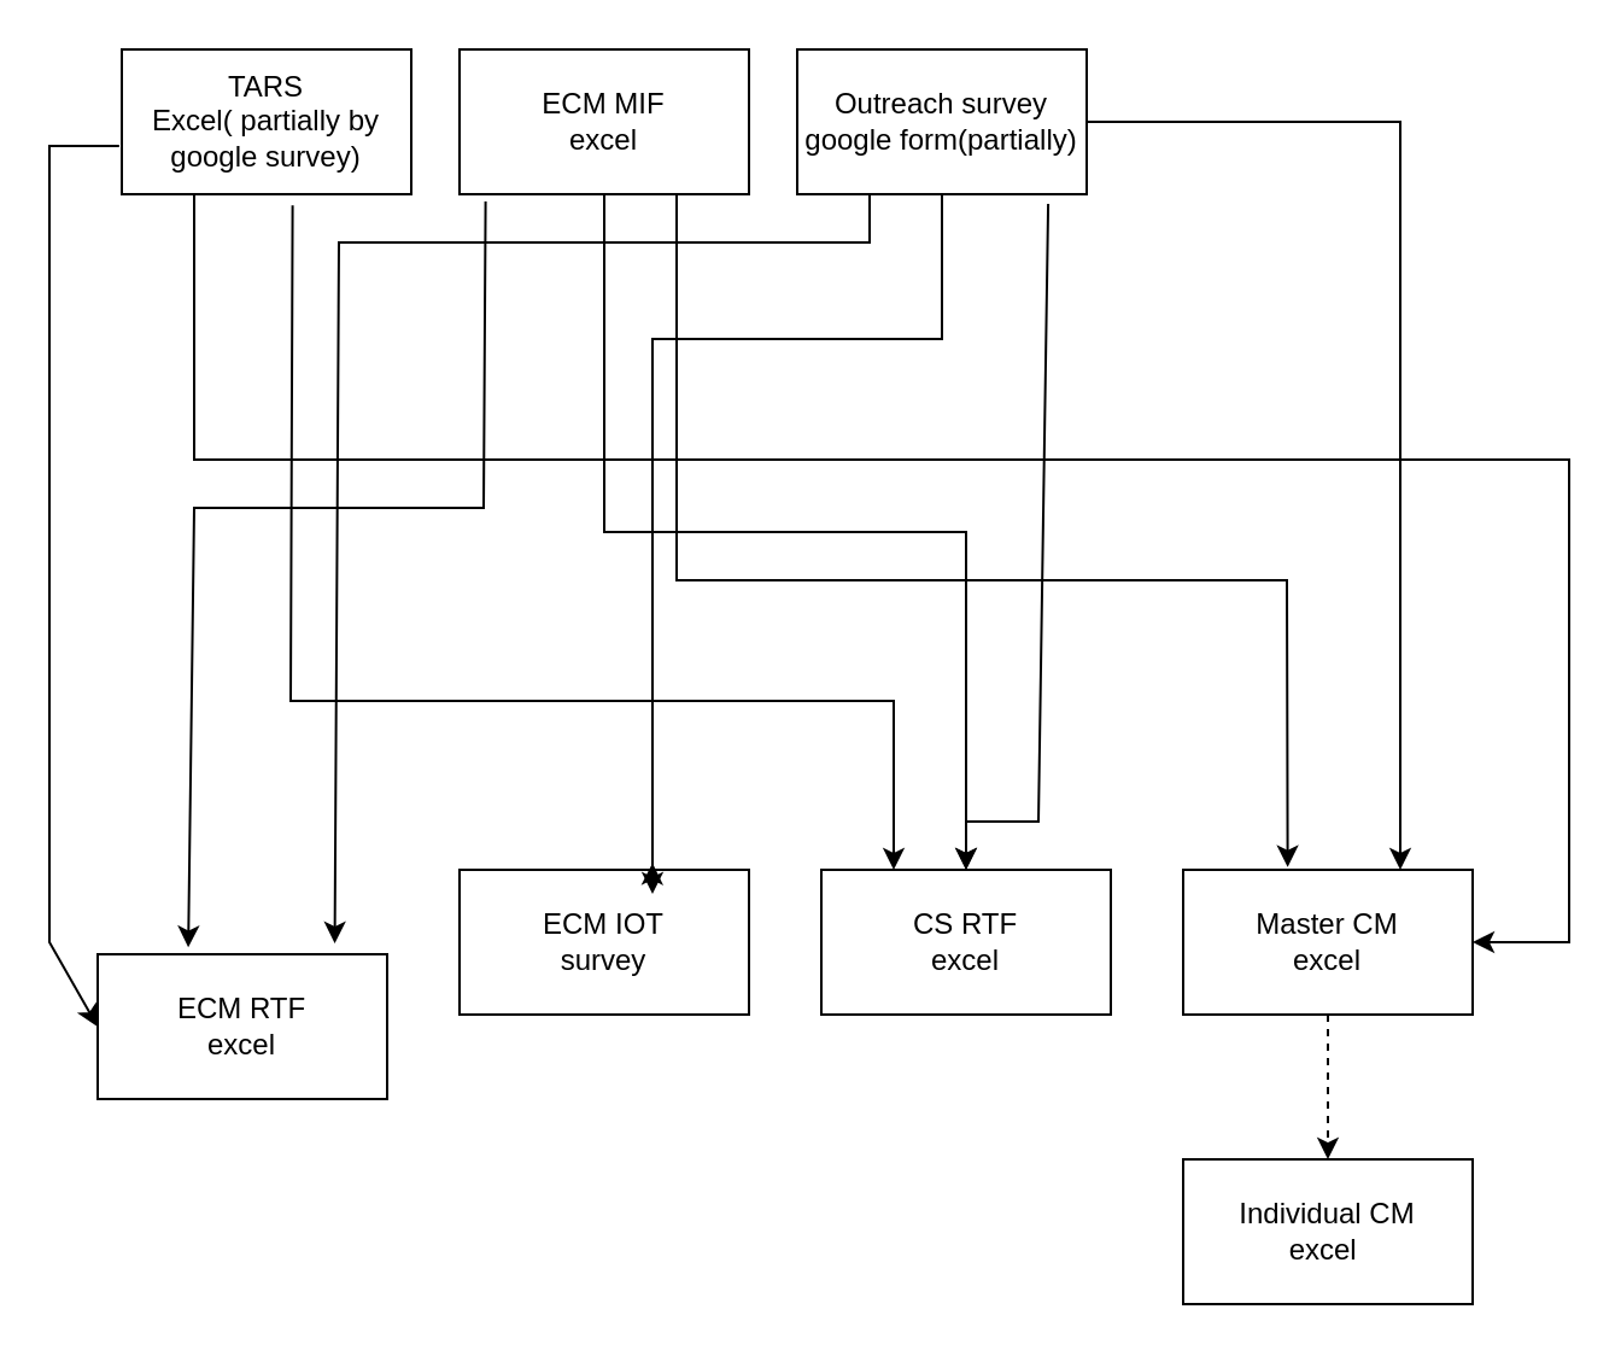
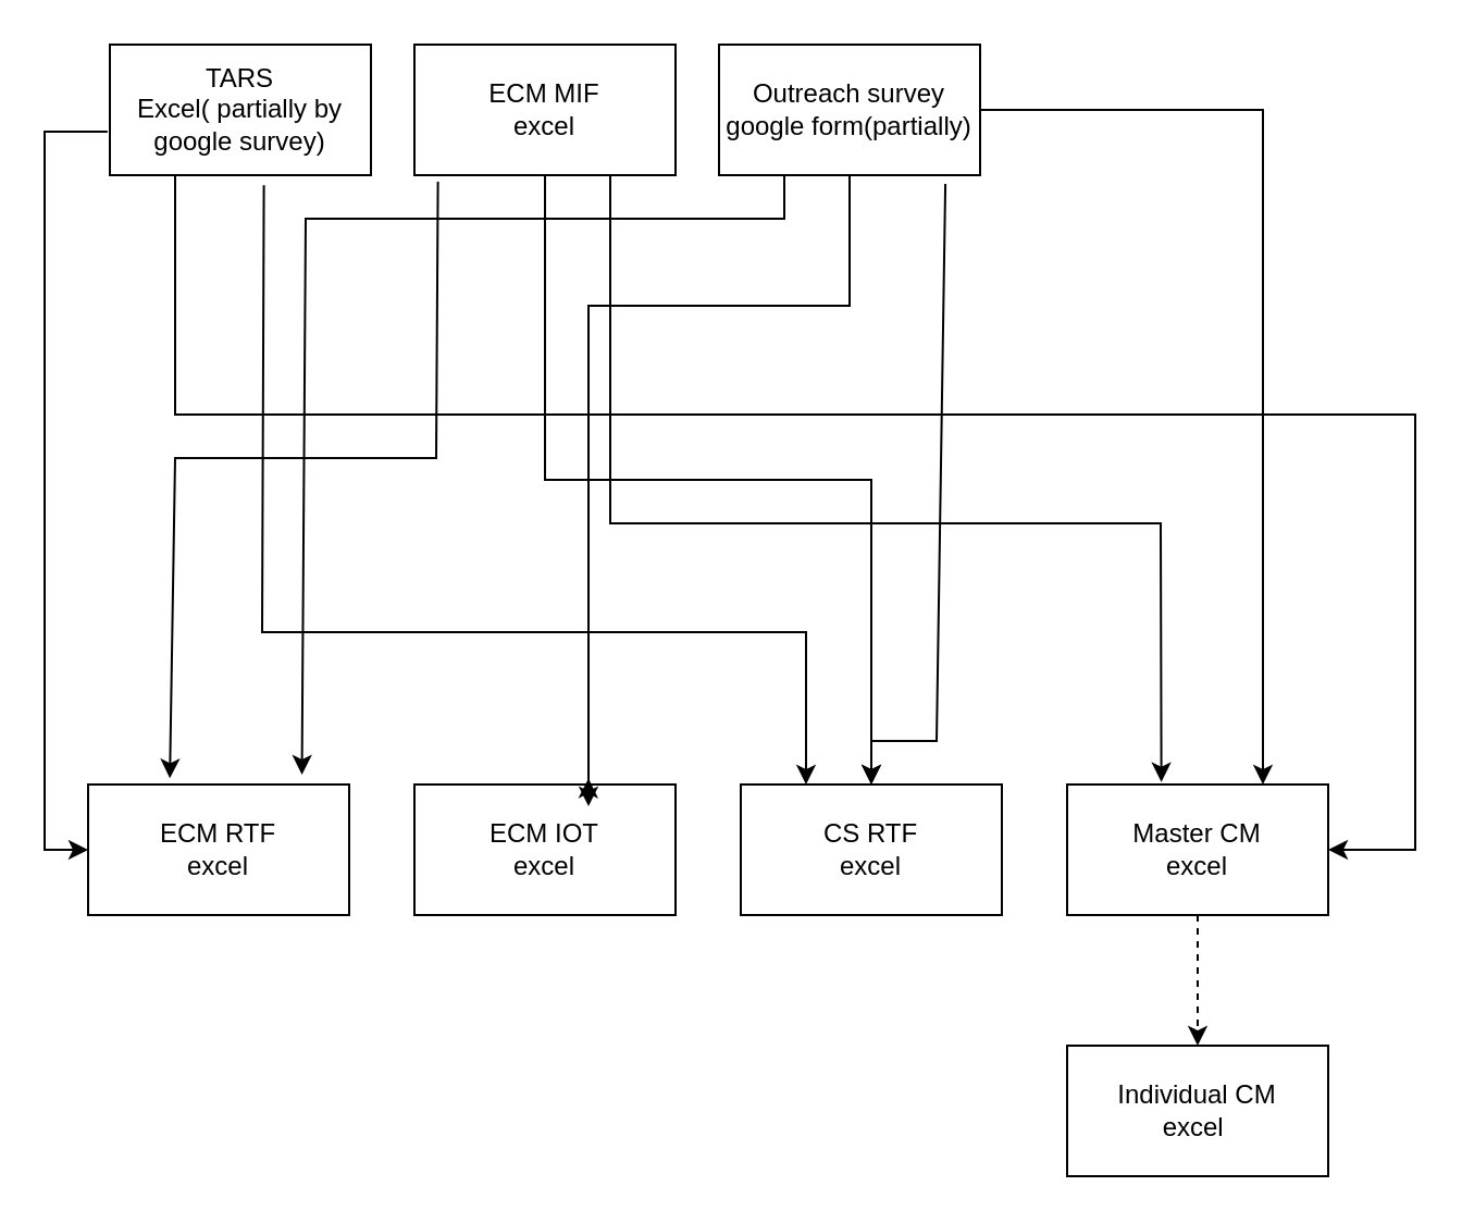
- <mxCell id="7" value="ECM IOT&lt;br&gt;survey" style="rounded=0;whiteSpace=wrap;html=1;" parent="1" vertex="1"><mxGeometry x="190" y="360" width="120" height="60" as="geometry" /></mxCell>
+ <mxCell id="7" value="ECM IOT&lt;br&gt;excel" style="rounded=0;whiteSpace=wrap;html=1;" parent="1" vertex="1"><mxGeometry x="190" y="360" width="120" height="60" as="geometry" /></mxCell>
- <mxCell id="2" value="ECM RTF&lt;br&gt;excel" style="rounded=0;whiteSpace=wrap;html=1;" parent="1" vertex="1"><mxGeometry x="40" y="395" width="120" height="60" as="geometry" /></mxCell>
+ <mxCell id="2" value="ECM RTF&lt;br&gt;excel" style="rounded=0;whiteSpace=wrap;html=1;" parent="1" vertex="1"><mxGeometry x="40" y="360" width="120" height="60" as="geometry" /></mxCell>
